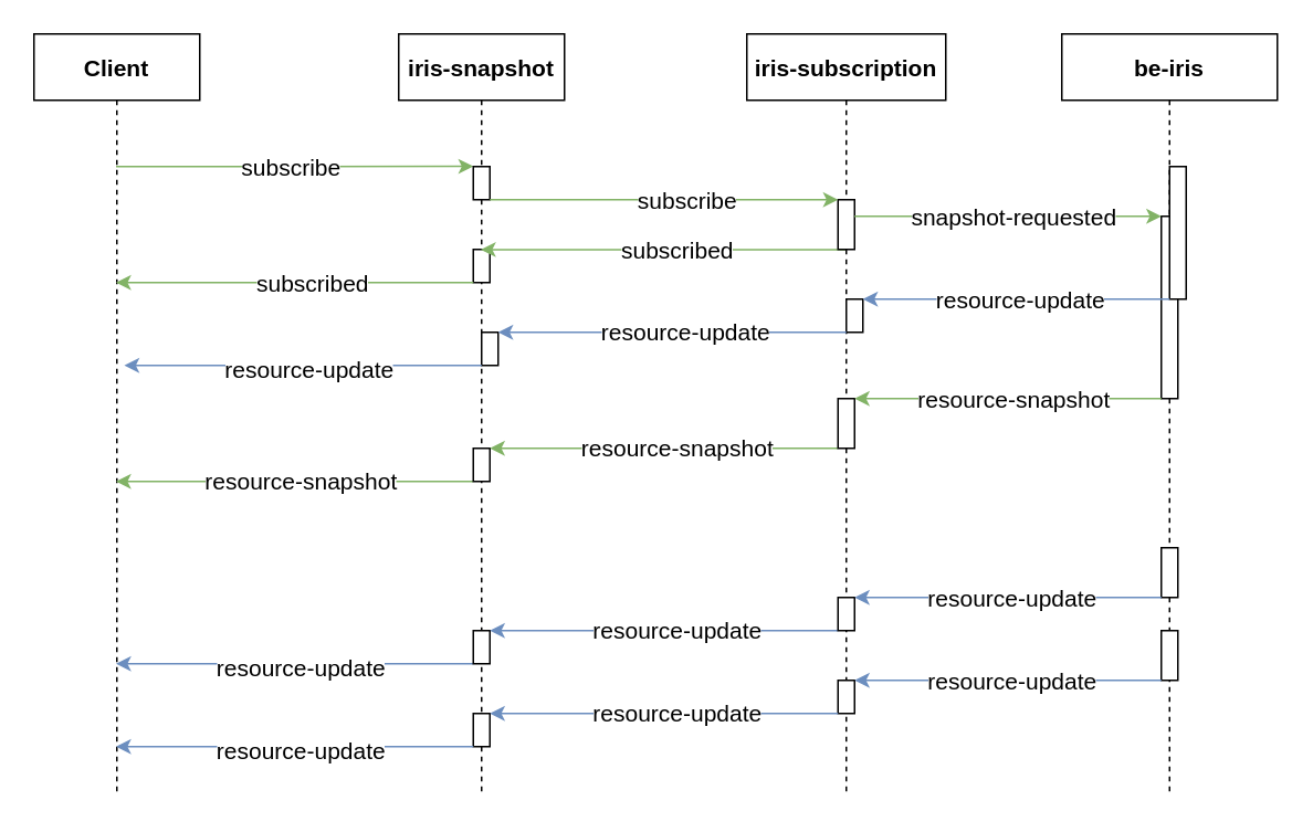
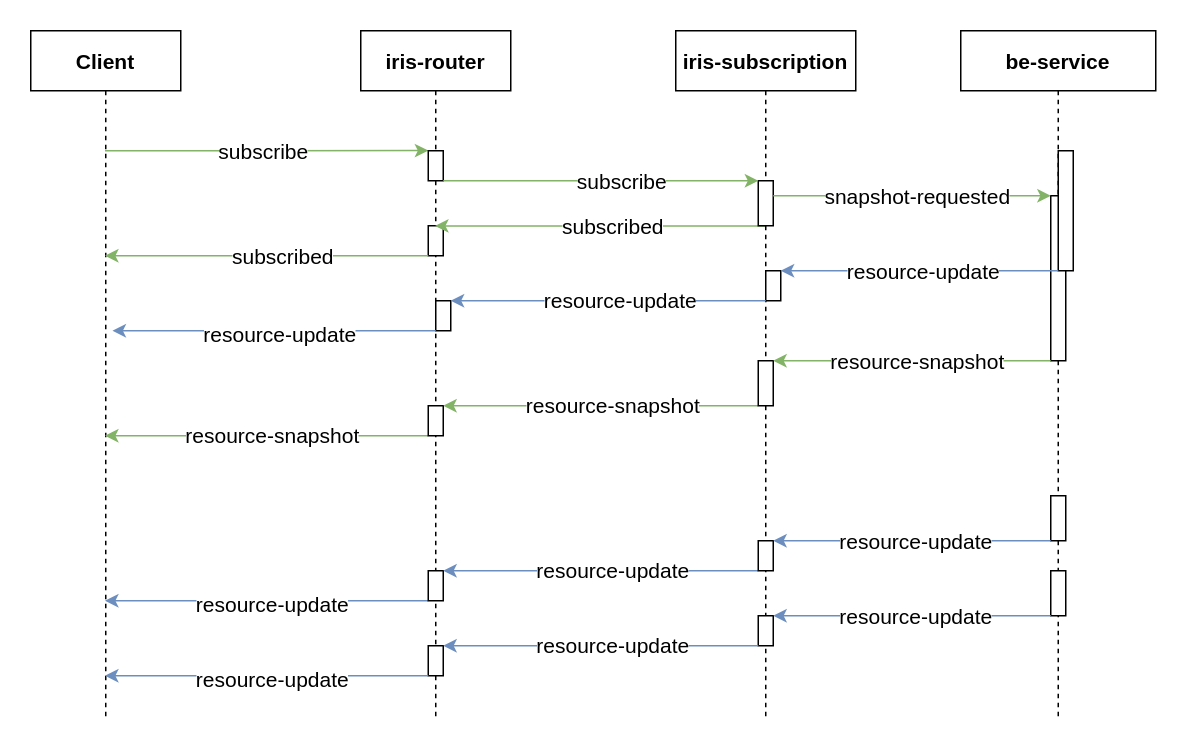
- <mxCell id="9" value="iris-snapshot" style="shape=umlLifeline;perimeter=lifelinePerimeter;container=1;collapsible=0;recursiveResize=0;rounded=0;shadow=0;strokeWidth=1;fontSize=14;fontStyle=1" parent="1" vertex="1"><mxGeometry x="240" y="20" width="100" height="460" as="geometry" /></mxCell>
+ <mxCell id="9" value="iris-router" style="shape=umlLifeline;perimeter=lifelinePerimeter;container=1;collapsible=0;recursiveResize=0;rounded=0;shadow=0;strokeWidth=1;fontSize=14;fontStyle=1" parent="1" vertex="1"><mxGeometry x="240" y="20" width="100" height="460" as="geometry" /></mxCell>
- <mxCell id="26" value="be-iris" style="shape=umlLifeline;perimeter=lifelinePerimeter;container=1;collapsible=0;recursiveResize=0;rounded=0;shadow=0;strokeWidth=1;fontSize=14;fontStyle=1" parent="1" vertex="1"><mxGeometry x="640" y="20" width="130" height="460" as="geometry" /></mxCell>
+ <mxCell id="26" value="be-service" style="shape=umlLifeline;perimeter=lifelinePerimeter;container=1;collapsible=0;recursiveResize=0;rounded=0;shadow=0;strokeWidth=1;fontSize=14;fontStyle=1" parent="1" vertex="1"><mxGeometry x="640" y="20" width="130" height="460" as="geometry" /></mxCell>
